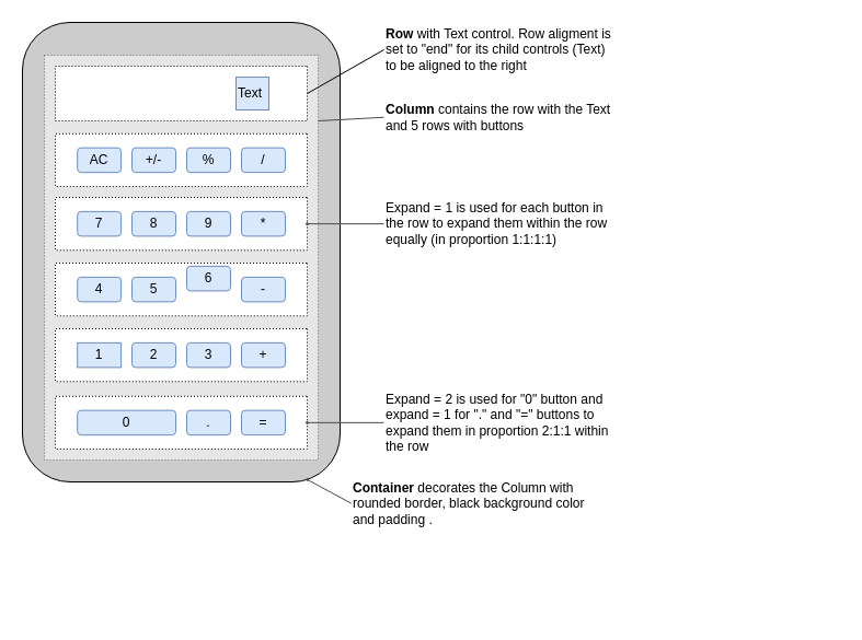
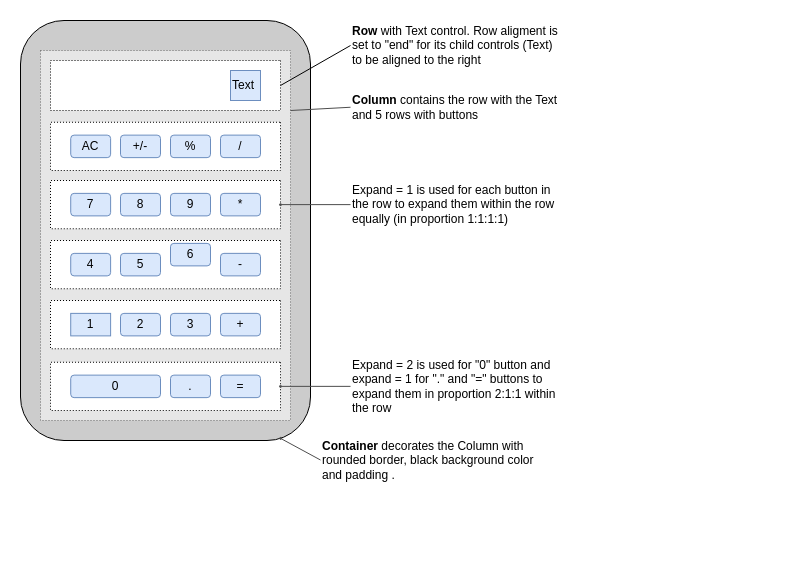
- <mxCell id="7" value="Text" style="rounded=0;whiteSpace=wrap;html=1;fillColor=#dae8fc;sketch=0;strokeColor=#6c8ebf;align=left;" parent="1" vertex="1"><mxGeometry x="215" y="70" width="30" height="30" as="geometry" /></mxCell>
+ <mxCell id="7" value="Text" style="rounded=0;whiteSpace=wrap;html=1;fillColor=#dae8fc;sketch=0;strokeColor=#6c8ebf;align=left;" parent="1" vertex="1"><mxGeometry x="230" y="70" width="30" height="30" as="geometry" /></mxCell>
